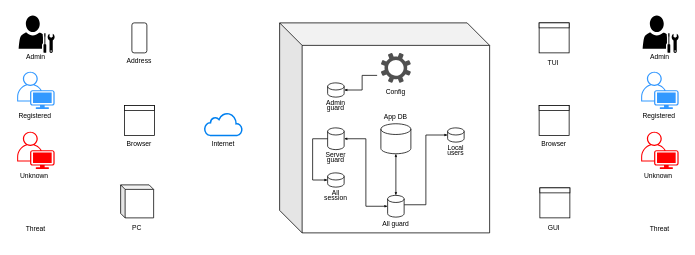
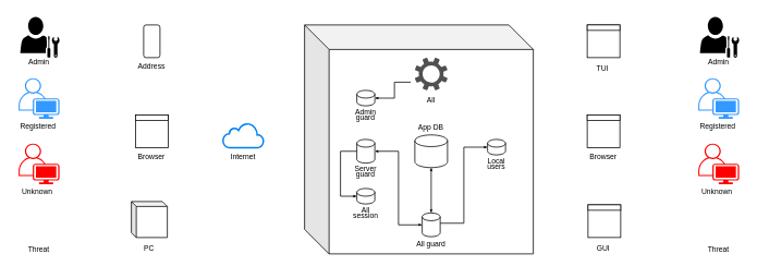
- <mxCell id="10" value="Config" style="text;html=1;strokeColor=none;fillColor=none;align=center;verticalAlign=middle;whiteSpace=wrap;rounded=0;fontSize=9;" parent="8" vertex="1"><mxGeometry y="47" width="50" height="10" as="geometry" /></mxCell>
+ <mxCell id="10" value="All" style="text;html=1;strokeColor=none;fillColor=none;align=center;verticalAlign=middle;whiteSpace=wrap;rounded=0;fontSize=9;" parent="8" vertex="1"><mxGeometry y="47" width="50" height="10" as="geometry" /></mxCell>
